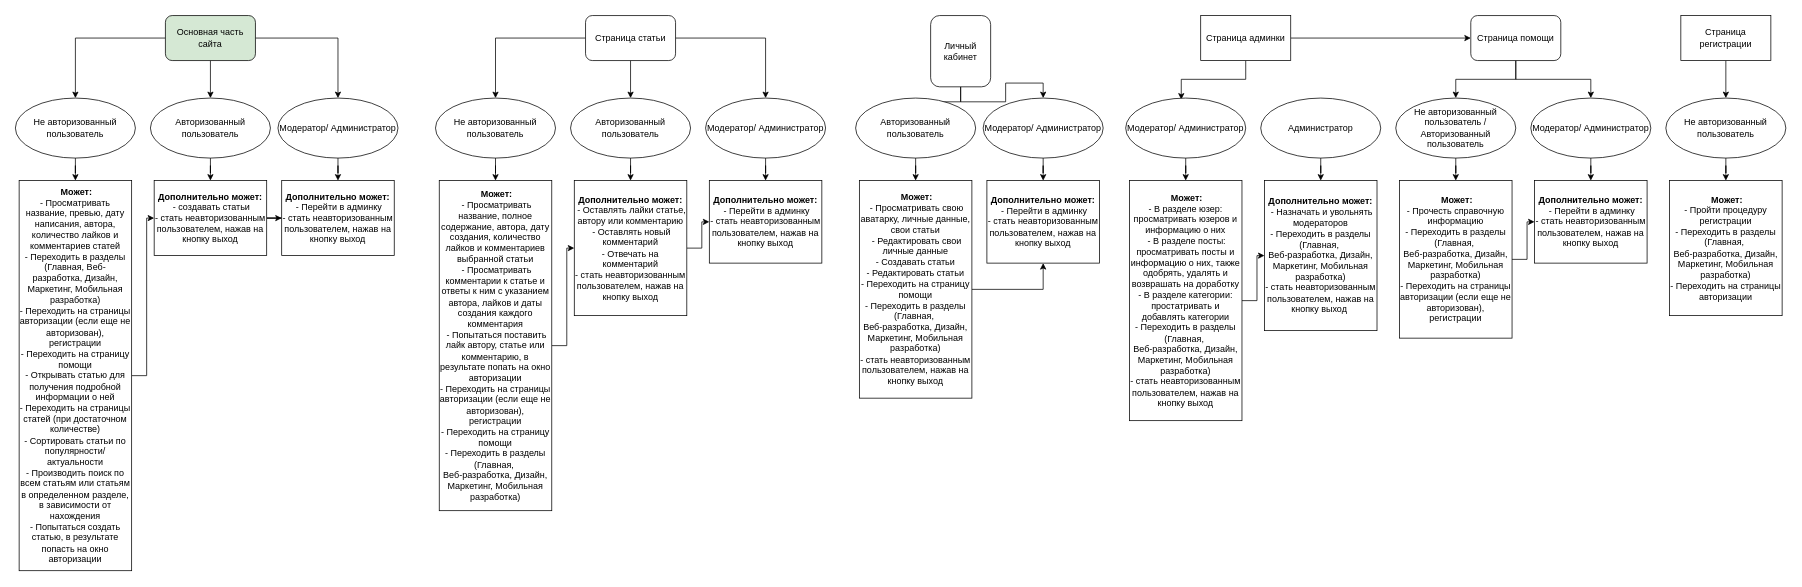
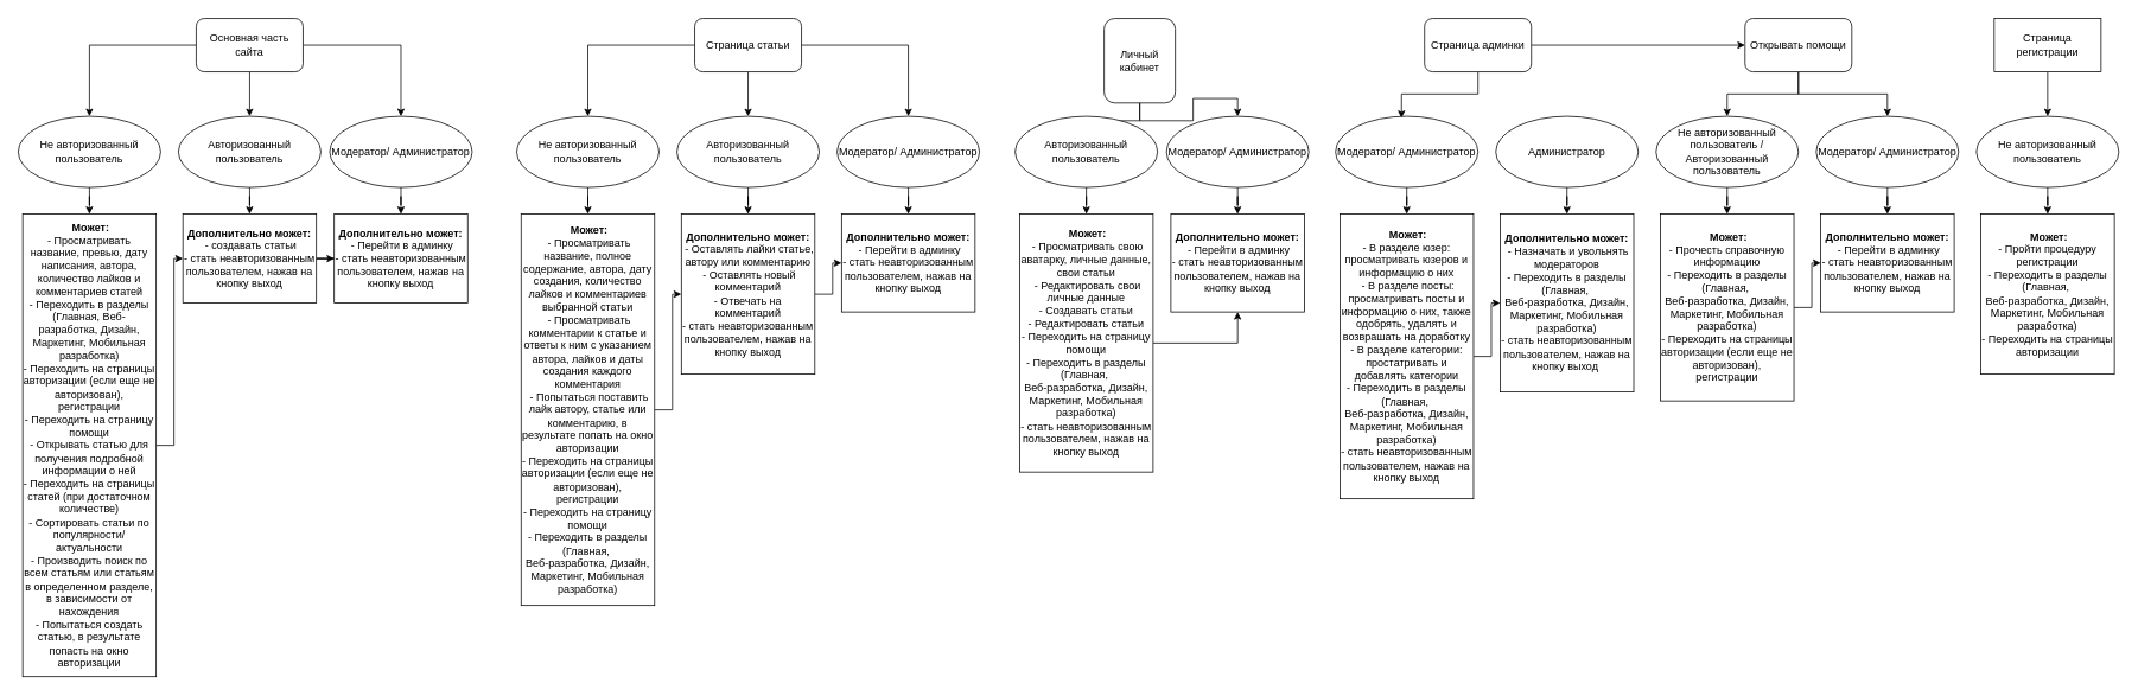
- <mxCell id="5" value="Основная часть сайта" style="rounded=1;whiteSpace=wrap;html=1;fillColor=#d5e8d4;" vertex="1" parent="1"><mxGeometry x="220" y="20" width="120" height="60" as="geometry" /></mxCell>
+ <mxCell id="5" value="Основная часть сайта" style="rounded=1;whiteSpace=wrap;html=1;" vertex="1" parent="1"><mxGeometry x="220" y="20" width="120" height="60" as="geometry" /></mxCell>
- <mxCell id="11" value="Страница админки" style="whiteSpace=wrap;html=1;rounded=0;" vertex="1" parent="1"><mxGeometry x="1600" y="20" width="120" height="60" as="geometry" /></mxCell>
+ <mxCell id="11" value="Страница админки" style="rounded=1;whiteSpace=wrap;html=1;" vertex="1" parent="1"><mxGeometry x="1600" y="20" width="120" height="60" as="geometry" /></mxCell>
- <mxCell id="14" value="Страница помощи" style="rounded=1;whiteSpace=wrap;html=1;" vertex="1" parent="1"><mxGeometry x="1960" y="20" width="120" height="60" as="geometry" /></mxCell>
+ <mxCell id="14" value="Открывать помощи" style="rounded=1;whiteSpace=wrap;html=1;" vertex="1" parent="1"><mxGeometry x="1960" y="20" width="120" height="60" as="geometry" /></mxCell>
